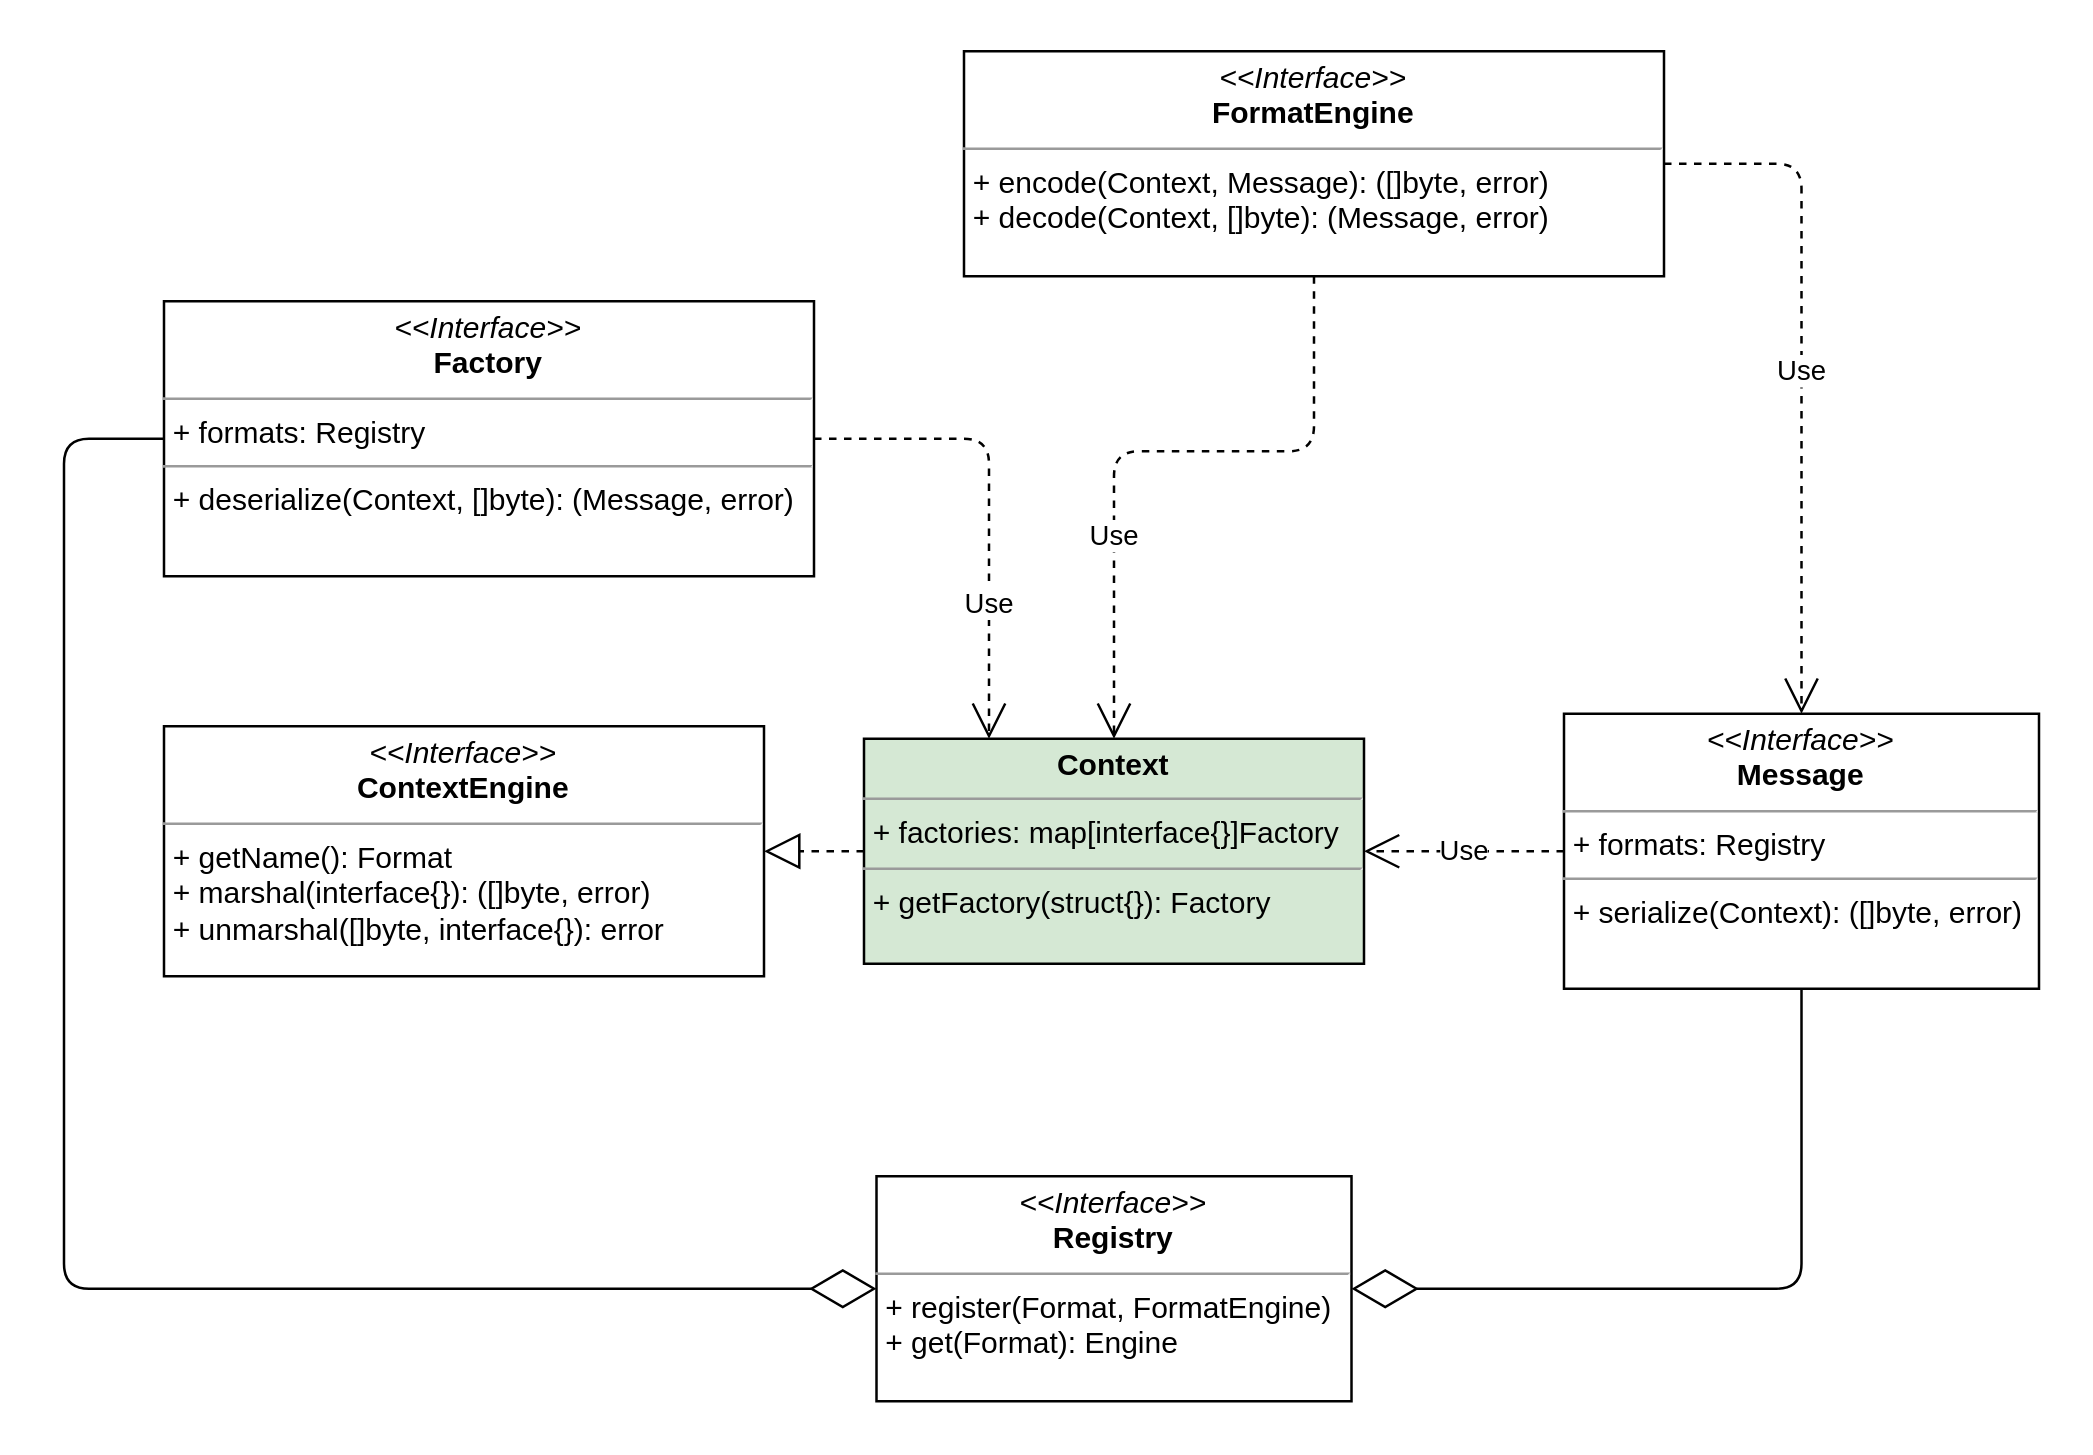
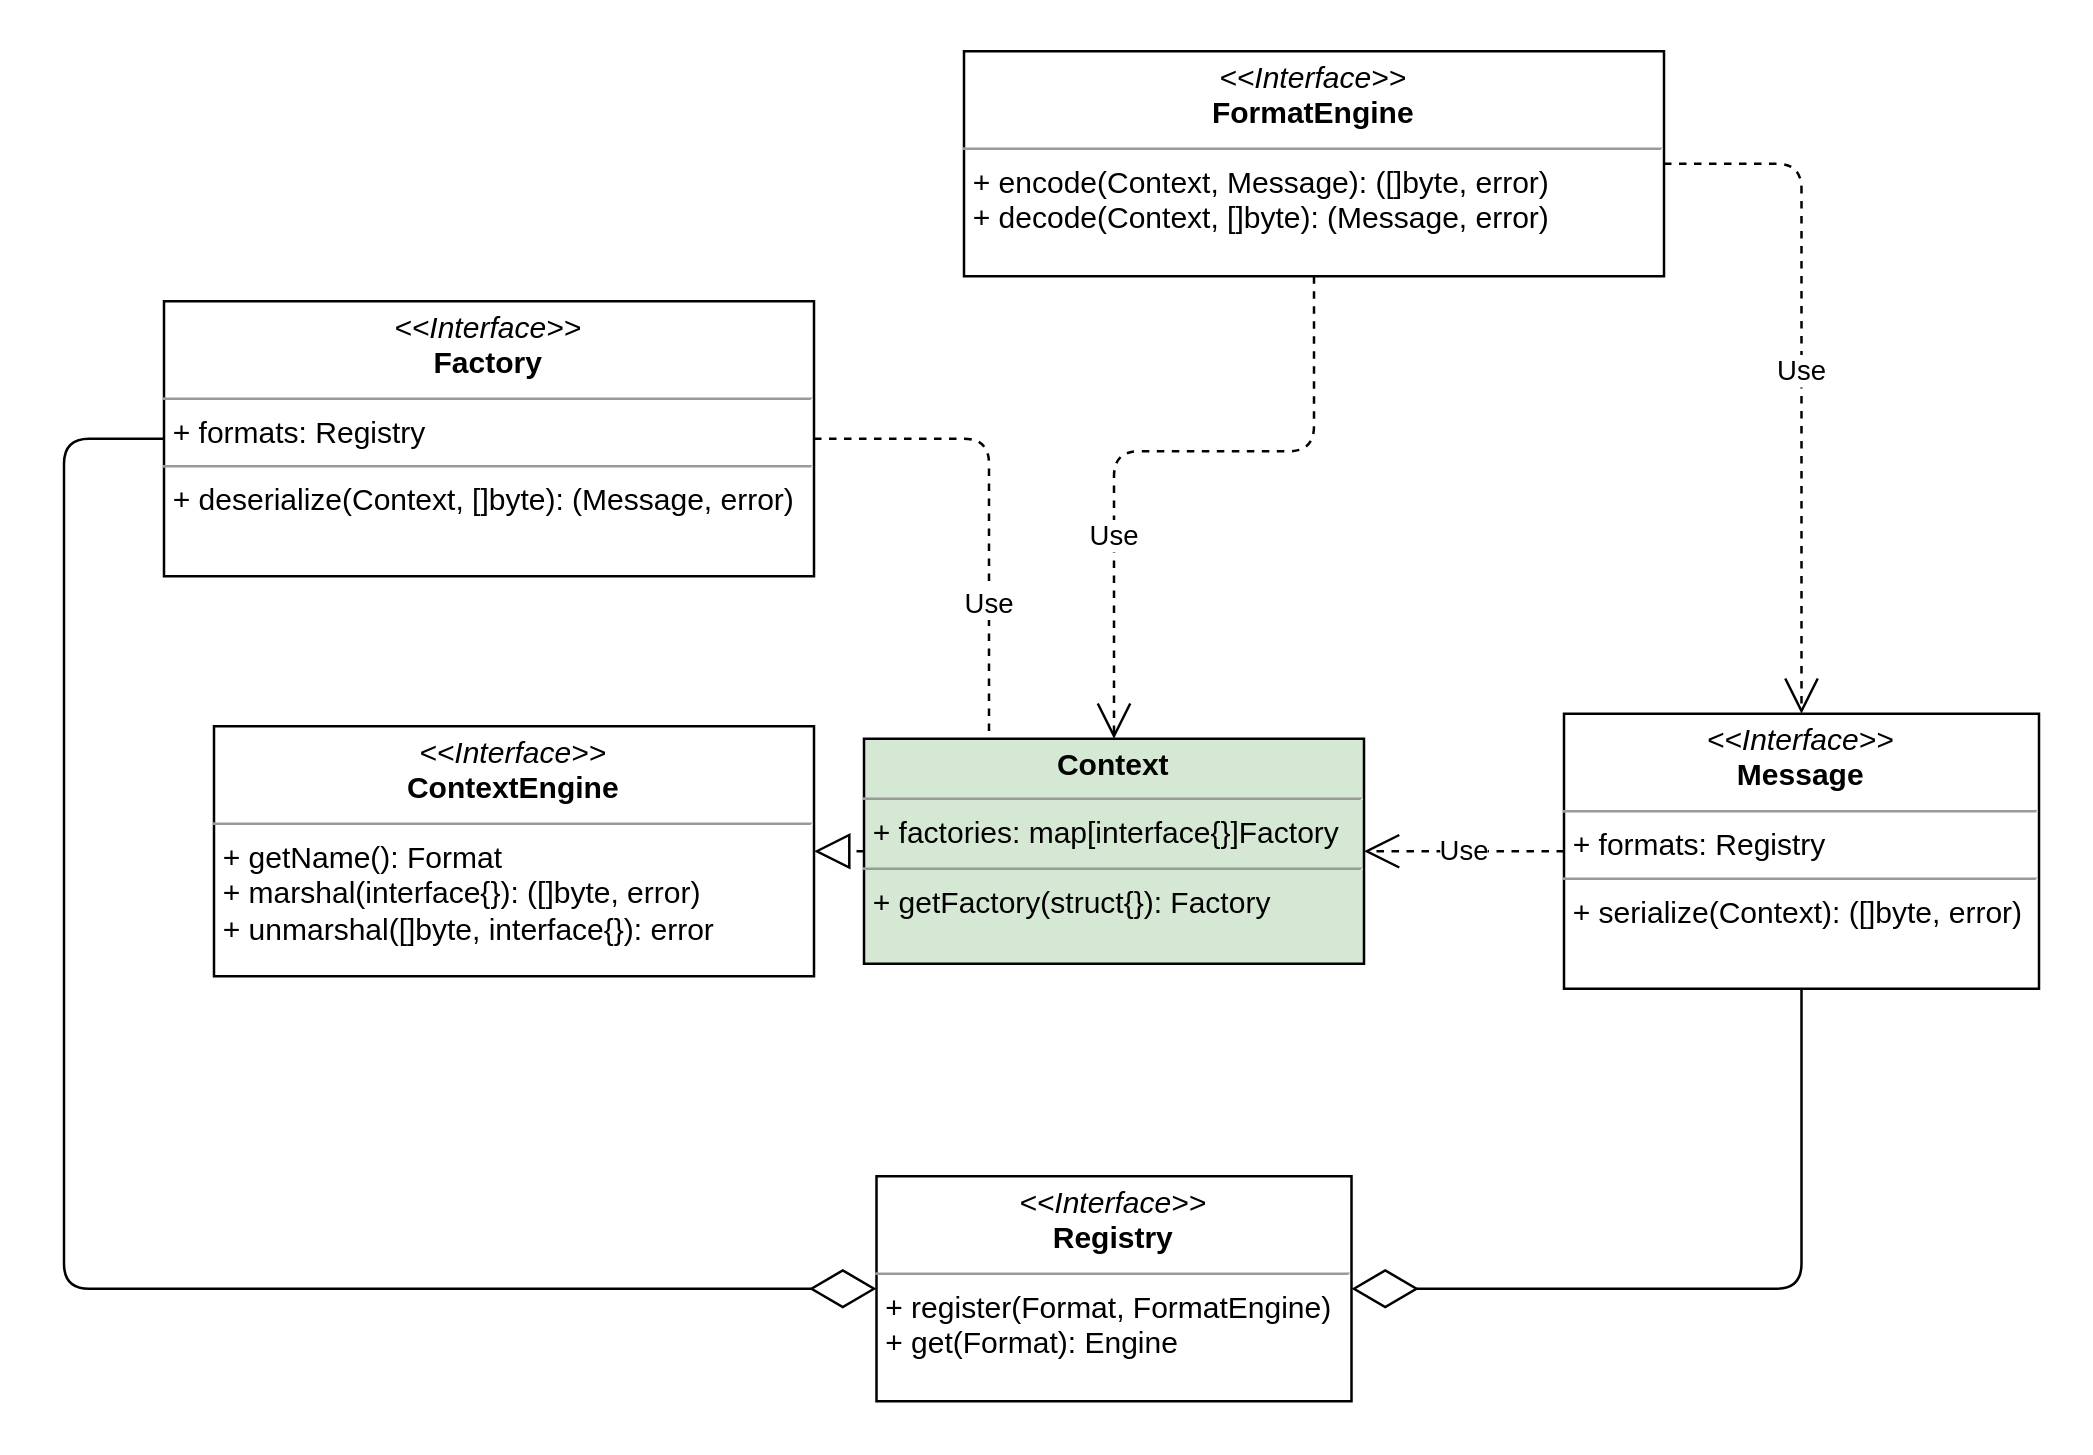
- <mxCell id="11" value="Use" style="endArrow=open;endSize=12;dashed=1;html=1;exitX=1;exitY=0.5;exitDx=0;exitDy=0;entryX=0.25;entryY=0;entryDx=0;entryDy=0;" edge="1" parent="1" source="10" target="3"><mxGeometry x="-0.043" y="-45" width="160" relative="1" as="geometry"><mxPoint x="320" y="200" as="sourcePoint" /><mxPoint x="480" y="200" as="targetPoint" /><Array as="points"><mxPoint x="390" y="175" /></Array><mxPoint x="45" y="45" as="offset" /></mxGeometry></mxCell>
+ <mxCell id="11" value="Use" style="endArrow=none;endSize=12;dashed=1;html=1;exitX=1;exitY=0.5;exitDx=0;exitDy=0;entryX=0.25;entryY=0;entryDx=0;entryDy=0;" edge="1" parent="1" source="10" target="3"><mxGeometry x="-0.043" y="-45" width="160" relative="1" as="geometry"><mxPoint x="320" y="200" as="sourcePoint" /><mxPoint x="480" y="200" as="targetPoint" /><Array as="points"><mxPoint x="390" y="175" /></Array><mxPoint x="45" y="45" as="offset" /></mxGeometry></mxCell>
- <mxCell id="2" value="&lt;p style=&quot;margin: 0px ; margin-top: 4px ; text-align: center&quot;&gt;&lt;i&gt;&amp;lt;&amp;lt;Interface&amp;gt;&amp;gt;&lt;/i&gt;&lt;br&gt;&lt;b&gt;ContextEngine&lt;/b&gt;&lt;/p&gt;&lt;hr size=&quot;1&quot;&gt;&lt;p style=&quot;margin: 0px ; margin-left: 4px&quot;&gt;+ getName(): Format&lt;br&gt;+ marshal(interface{}): ([]byte, error)&lt;/p&gt;&lt;p style=&quot;margin: 0px ; margin-left: 4px&quot;&gt;+ unmarshal([]byte, interface{}): error&lt;br&gt;&lt;/p&gt;" style="verticalAlign=top;align=left;overflow=fill;fontSize=12;fontFamily=Helvetica;html=1;" vertex="1" parent="1"><mxGeometry x="60" y="290" width="240" height="100" as="geometry" /></mxCell>
+ <mxCell id="2" value="&lt;p style=&quot;margin: 0px ; margin-top: 4px ; text-align: center&quot;&gt;&lt;i&gt;&amp;lt;&amp;lt;Interface&amp;gt;&amp;gt;&lt;/i&gt;&lt;br&gt;&lt;b&gt;ContextEngine&lt;/b&gt;&lt;/p&gt;&lt;hr size=&quot;1&quot;&gt;&lt;p style=&quot;margin: 0px ; margin-left: 4px&quot;&gt;+ getName(): Format&lt;br&gt;+ marshal(interface{}): ([]byte, error)&lt;/p&gt;&lt;p style=&quot;margin: 0px ; margin-left: 4px&quot;&gt;+ unmarshal([]byte, interface{}): error&lt;br&gt;&lt;/p&gt;" style="verticalAlign=top;align=left;overflow=fill;fontSize=12;fontFamily=Helvetica;html=1;" vertex="1" parent="1"><mxGeometry x="80" y="290" width="240" height="100" as="geometry" /></mxCell>
